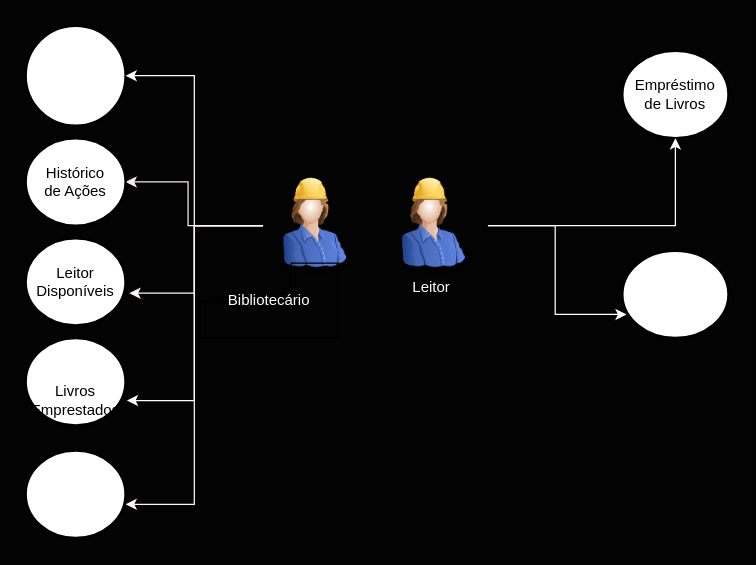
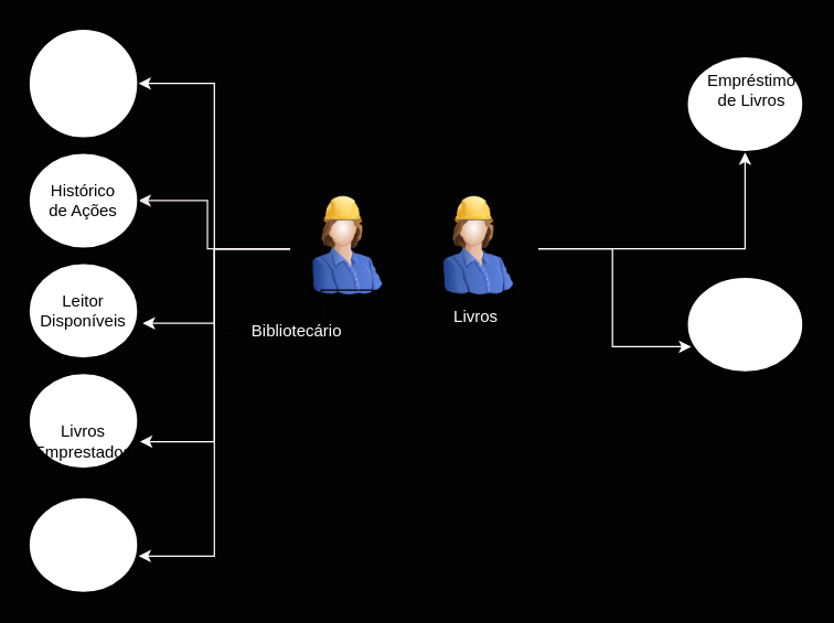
- <mxCell id="16" value="Empréstimo de Livros" style="text;html=1;strokeColor=none;fillColor=none;align=center;verticalAlign=middle;whiteSpace=wrap;rounded=0;" vertex="1" parent="1"><mxGeometry x="510" y="60" width="60" height="30" as="geometry" /></mxCell>
+ <mxCell id="16" value="Empréstimo de Livros" style="text;html=1;strokeColor=none;fillColor=none;align=center;verticalAlign=middle;whiteSpace=wrap;rounded=0;" vertex="1" parent="1"><mxGeometry x="515" y="50" width="60" height="30" as="geometry" /></mxCell>
- <mxCell id="14" value="Leitor" style="text;html=1;align=center;verticalAlign=middle;whiteSpace=wrap;rounded=0;fontColor=#FFFFFF;" vertex="1" parent="1"><mxGeometry x="315" y="215" width="60" height="30" as="geometry" /></mxCell>
+ <mxCell id="14" value="Livros" style="text;html=1;align=center;verticalAlign=middle;whiteSpace=wrap;rounded=0;fontColor=#FFFFFF;" vertex="1" parent="1"><mxGeometry x="315" y="215" width="60" height="30" as="geometry" /></mxCell>
